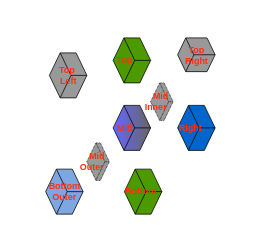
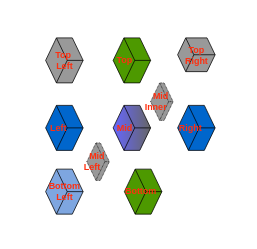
- <mxCell id="10" value="&lt;b style=&quot;&quot;&gt;&lt;font color=&quot;#ff2f0f&quot;&gt;Top&amp;nbsp;&lt;/font&gt;&lt;/b&gt;&lt;div&gt;&lt;b style=&quot;&quot;&gt;&lt;font color=&quot;#ff2f0f&quot;&gt;Left&lt;/font&gt;&lt;/b&gt;&lt;/div&gt;" style="html=1;shape=mxgraph.basic.isocube;isoAngle=15;direction=north;fillColor=#999999;" parent="1" vertex="1"><mxGeometry x="65" y="70" width="50" height="60" as="geometry" /></mxCell>
+ <mxCell id="10" value="&lt;b style=&quot;&quot;&gt;&lt;font color=&quot;#ff2f0f&quot;&gt;Top&amp;nbsp;&lt;/font&gt;&lt;/b&gt;&lt;div&gt;&lt;b style=&quot;&quot;&gt;&lt;font color=&quot;#ff2f0f&quot;&gt;Left&lt;/font&gt;&lt;/b&gt;&lt;/div&gt;" style="html=1;shape=mxgraph.basic.isocube;isoAngle=15;direction=north;fillColor=#999999;" parent="1" vertex="1"><mxGeometry x="60" y="50" width="50" height="60" as="geometry" /></mxCell>
+ <mxCell id="5" value="&lt;b style=&quot;&quot;&gt;&lt;font color=&quot;#ff2f0f&quot;&gt;Left&amp;nbsp; &amp;nbsp; &amp;nbsp;&lt;/font&gt;&lt;/b&gt;" style="html=1;shape=mxgraph.basic.isocube;isoAngle=15;direction=north;fillColor=#0066CC;" parent="1" vertex="1"><mxGeometry x="60" y="140" width="50" height="60" as="geometry" /></mxCell>
- <mxCell id="11" value="&lt;b style=&quot;&quot;&gt;&lt;font color=&quot;#ff2f0f&quot;&gt;Mid&amp;nbsp;&lt;/font&gt;&lt;/b&gt;&lt;div&gt;&lt;b style=&quot;&quot;&gt;&lt;font color=&quot;#ff2f0f&quot;&gt;Outer&amp;nbsp; &amp;nbsp; &amp;nbsp;&lt;/font&gt;&lt;/b&gt;&lt;/div&gt;" style="html=1;shape=mxgraph.basic.isocube;isoAngle=15;direction=north;fillColor=#999999;dashed=1;dashPattern=1 1;" parent="1" vertex="1"><mxGeometry x="115" y="190" width="30" height="50" as="geometry" /></mxCell>
+ <mxCell id="11" value="&lt;b style=&quot;&quot;&gt;&lt;font color=&quot;#ff2f0f&quot;&gt;Mid&amp;nbsp;&lt;/font&gt;&lt;/b&gt;&lt;div&gt;&lt;b style=&quot;&quot;&gt;&lt;font color=&quot;#ff2f0f&quot;&gt;Left&amp;nbsp; &amp;nbsp; &amp;nbsp;&lt;/font&gt;&lt;/b&gt;&lt;/div&gt;" style="html=1;shape=mxgraph.basic.isocube;isoAngle=15;direction=north;fillColor=#999999;dashed=1;dashPattern=1 1;" parent="1" vertex="1"><mxGeometry x="115" y="190" width="30" height="50" as="geometry" /></mxCell>
- <mxCell id="9" value="&lt;b style=&quot;&quot;&gt;&lt;font color=&quot;#ff2f0f&quot;&gt;Bottom&lt;/font&gt;&lt;/b&gt;&lt;div&gt;&lt;b style=&quot;&quot;&gt;&lt;font color=&quot;#ff2f0f&quot;&gt;Outer&lt;/font&gt;&lt;/b&gt;&lt;/div&gt;" style="html=1;shape=mxgraph.basic.isocube;isoAngle=15;direction=north;fillColor=#7EA6E0;" parent="1" vertex="1"><mxGeometry x="60" y="225" width="50" height="60" as="geometry" /></mxCell>
+ <mxCell id="9" value="&lt;b style=&quot;&quot;&gt;&lt;font color=&quot;#ff2f0f&quot;&gt;Bottom&lt;/font&gt;&lt;/b&gt;&lt;div&gt;&lt;b style=&quot;&quot;&gt;&lt;font color=&quot;#ff2f0f&quot;&gt;Left&lt;/font&gt;&lt;/b&gt;&lt;/div&gt;" style="html=1;shape=mxgraph.basic.isocube;isoAngle=15;direction=north;fillColor=#7EA6E0;" parent="1" vertex="1"><mxGeometry x="60" y="225" width="50" height="60" as="geometry" /></mxCell>
